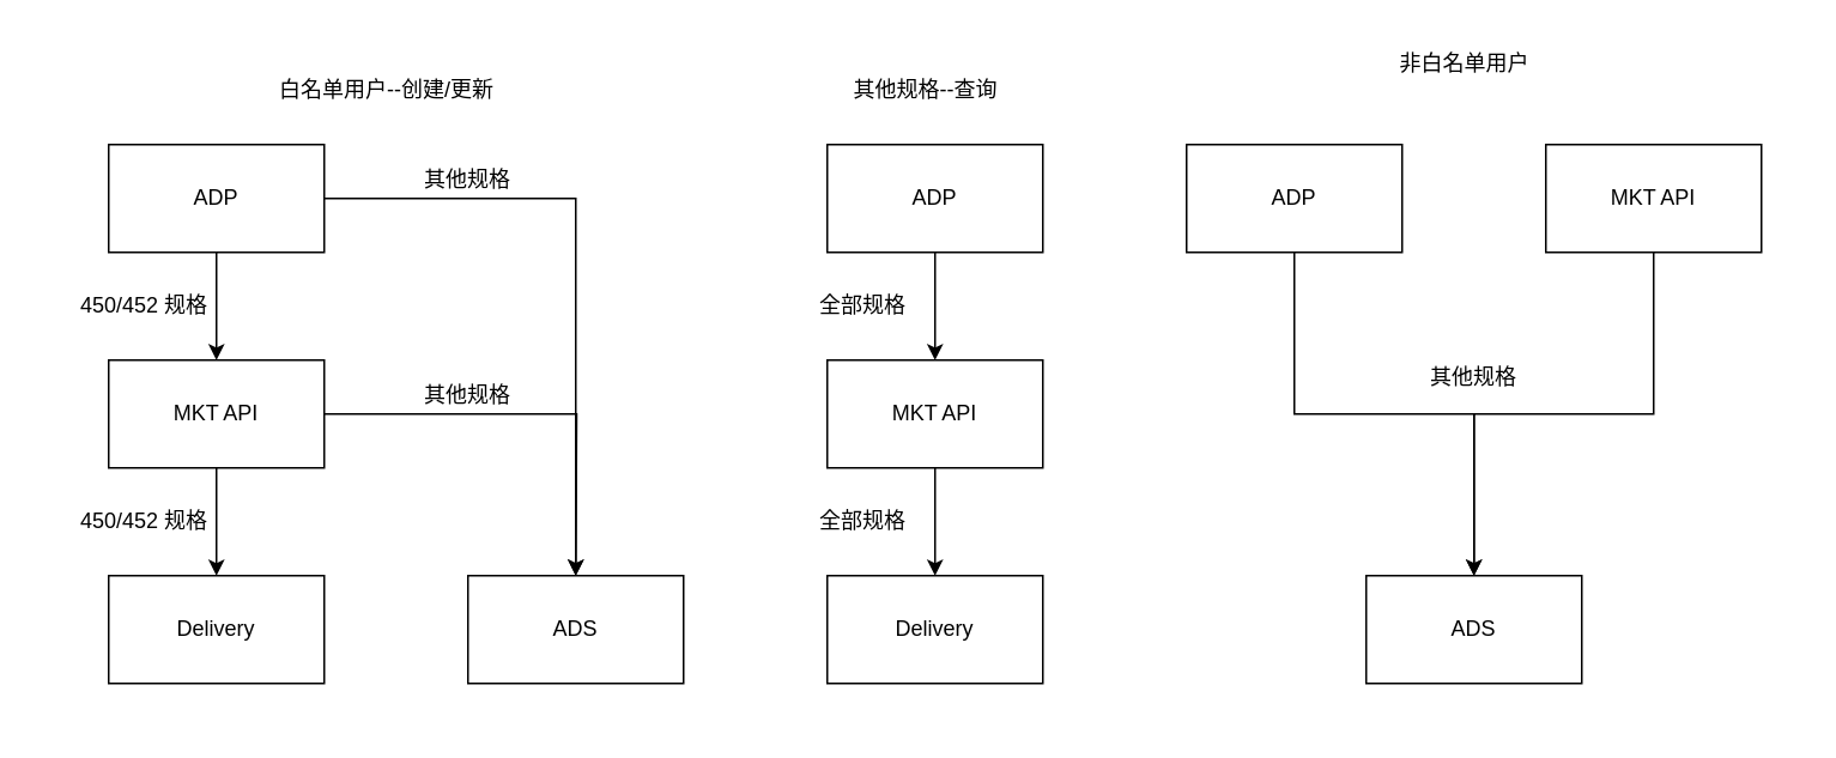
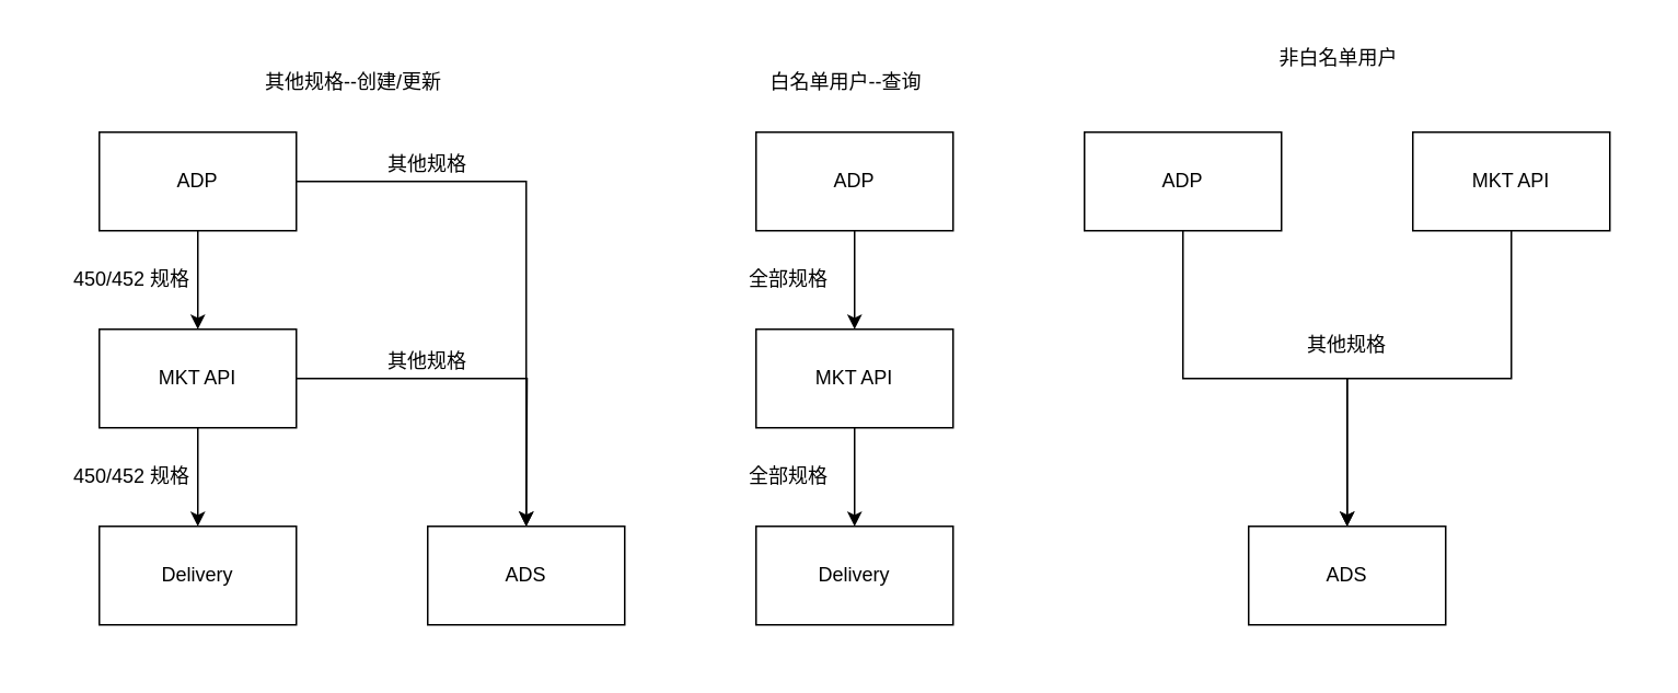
- <mxCell id="15" value="白名单用户--创建/更新" style="text;html=1;strokeColor=none;fillColor=none;align=center;verticalAlign=middle;whiteSpace=wrap;rounded=0;" vertex="1" parent="1"><mxGeometry x="150" y="40" width="130" height="20" as="geometry" /></mxCell>
+ <mxCell id="15" value="其他规格--创建/更新" style="text;html=1;strokeColor=none;fillColor=none;align=center;verticalAlign=middle;whiteSpace=wrap;rounded=0;" vertex="1" parent="1"><mxGeometry x="150" y="40" width="130" height="20" as="geometry" /></mxCell>
- <mxCell id="23" value="其他规格--查询" style="text;html=1;strokeColor=none;fillColor=none;align=center;verticalAlign=middle;whiteSpace=wrap;rounded=0;" vertex="1" parent="1"><mxGeometry x="450" y="40" width="130" height="20" as="geometry" /></mxCell>
+ <mxCell id="23" value="白名单用户--查询" style="text;html=1;strokeColor=none;fillColor=none;align=center;verticalAlign=middle;whiteSpace=wrap;rounded=0;" vertex="1" parent="1"><mxGeometry x="450" y="40" width="130" height="20" as="geometry" /></mxCell>
